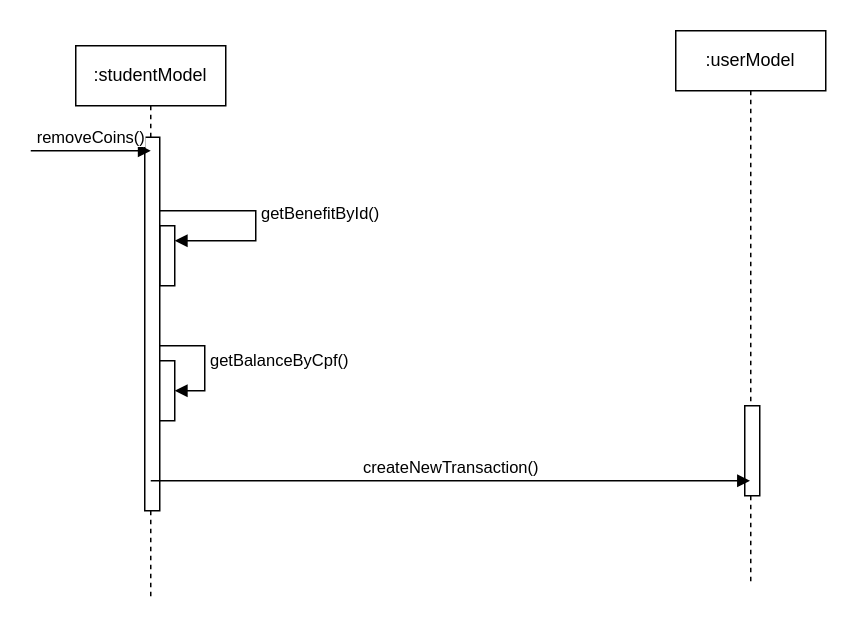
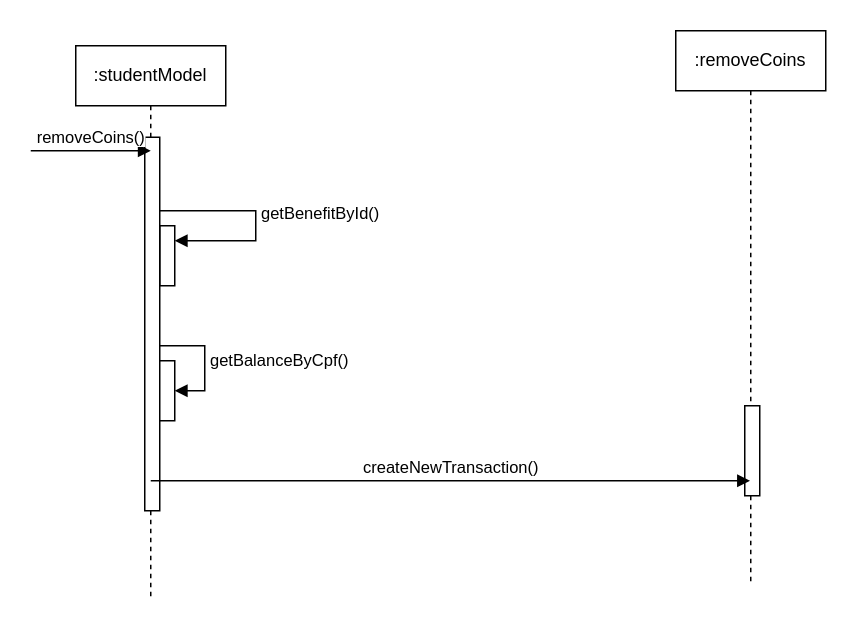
- <mxCell id="9" value=":userModel" style="shape=umlLifeline;perimeter=lifelinePerimeter;whiteSpace=wrap;html=1;container=1;dropTarget=0;collapsible=0;recursiveResize=0;outlineConnect=0;portConstraint=eastwest;newEdgeStyle={&quot;curved&quot;:0,&quot;rounded&quot;:0};" vertex="1" parent="1"><mxGeometry x="450" y="20" width="100" height="370" as="geometry" /></mxCell>
+ <mxCell id="9" value=":removeCoins" style="shape=umlLifeline;perimeter=lifelinePerimeter;whiteSpace=wrap;html=1;container=1;dropTarget=0;collapsible=0;recursiveResize=0;outlineConnect=0;portConstraint=eastwest;newEdgeStyle={&quot;curved&quot;:0,&quot;rounded&quot;:0};" vertex="1" parent="1"><mxGeometry x="450" y="20" width="100" height="370" as="geometry" /></mxCell>
